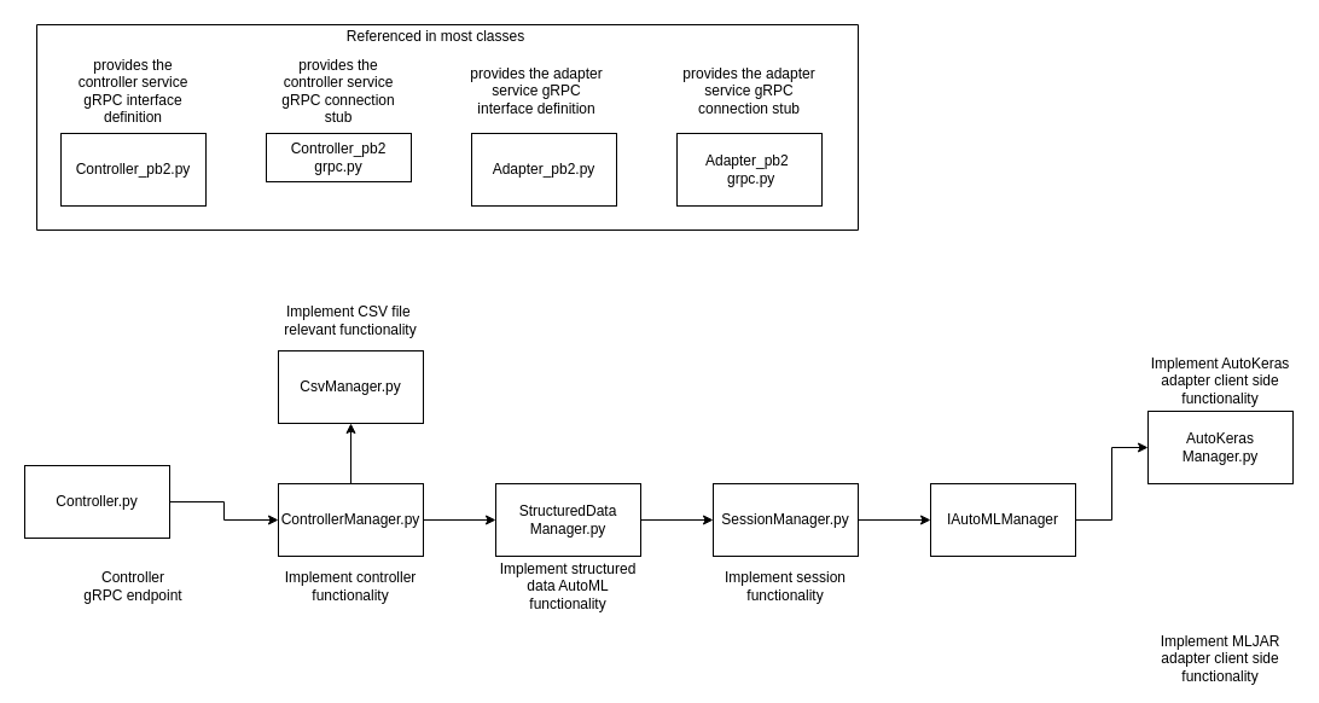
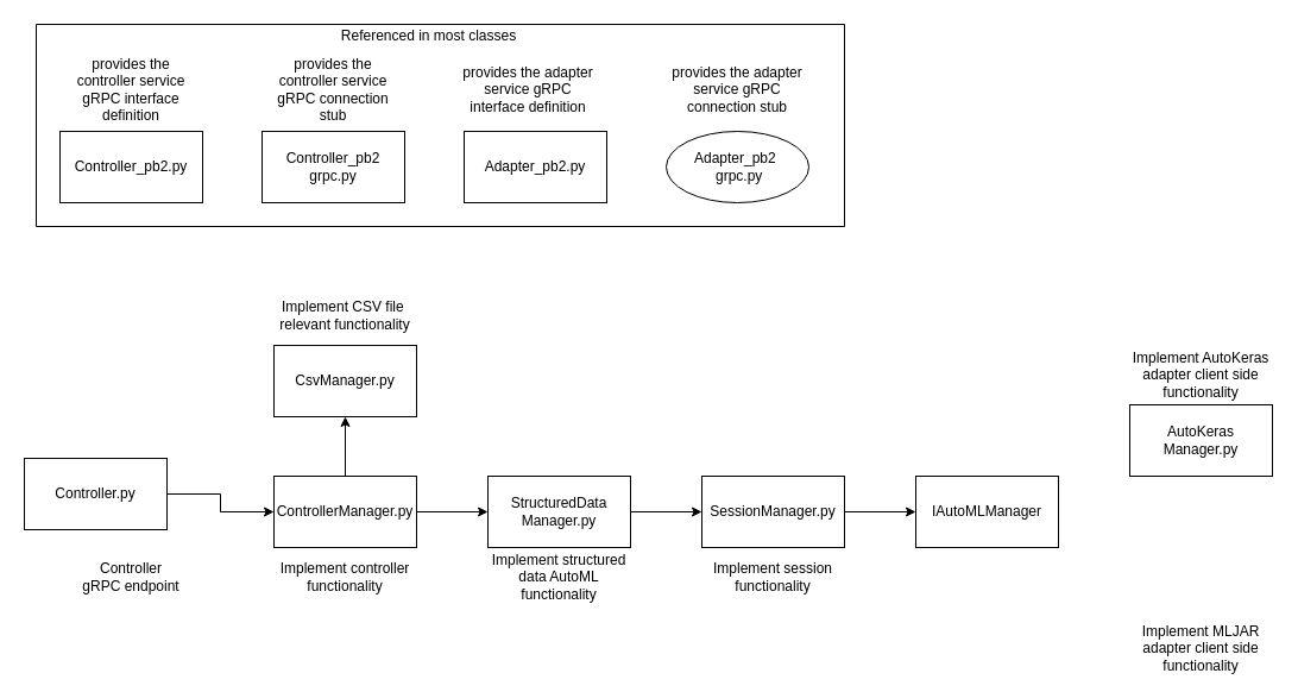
- <mxCell id="23" value="&lt;span&gt;Controller_pb2 grpc.py&lt;/span&gt;" style="rounded=0;whiteSpace=wrap;html=1;" vertex="1" parent="1"><mxGeometry x="220" y="110" width="120" height="40" as="geometry" /></mxCell>
+ <mxCell id="23" value="&lt;span&gt;Controller_pb2 grpc.py&lt;/span&gt;" style="rounded=0;whiteSpace=wrap;html=1;" vertex="1" parent="1"><mxGeometry x="220" y="110" width="120" height="60" as="geometry" /></mxCell>
- <mxCell id="25" value="&lt;span&gt;Adapter_pb2&amp;nbsp; &amp;nbsp;grpc.py&lt;/span&gt;" style="rounded=0;whiteSpace=wrap;html=1;" vertex="1" parent="1"><mxGeometry x="560" y="110" width="120" height="60" as="geometry" /></mxCell>
+ <mxCell id="25" value="&lt;span&gt;Adapter_pb2&amp;nbsp; &amp;nbsp;grpc.py&lt;/span&gt;" style="ellipse;whiteSpace=wrap;html=1;" vertex="1" parent="1"><mxGeometry x="560" y="110" width="120" height="60" as="geometry" /></mxCell>
- <mxCell id="19" style="edgeStyle=orthogonalEdgeStyle;rounded=0;orthogonalLoop=1;jettySize=auto;html=1;" edge="1" parent="1" source="20" target="14"><mxGeometry relative="1" as="geometry" /></mxCell>
